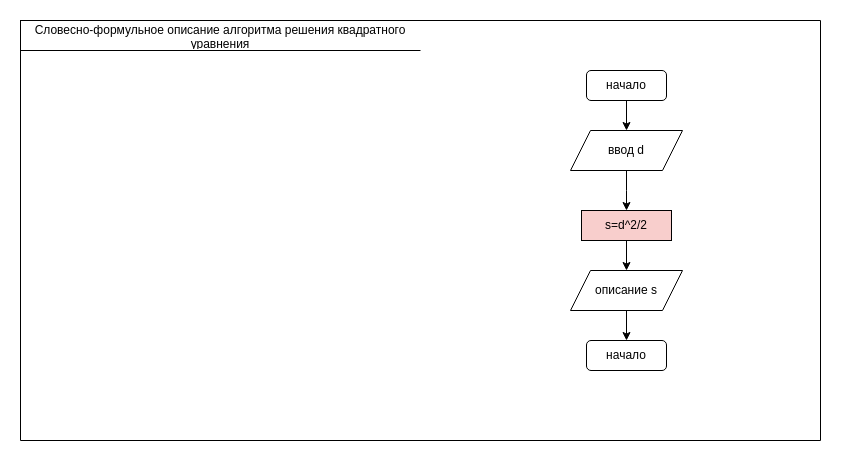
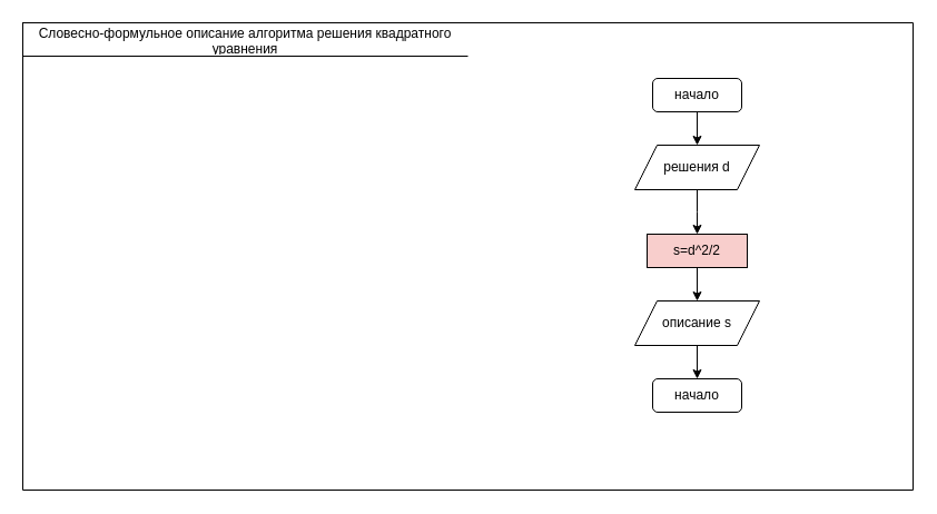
- <mxCell id="10" value="ввод d" style="shape=parallelogram;perimeter=parallelogramPerimeter;whiteSpace=wrap;html=1;fixedSize=1;" vertex="1" parent="1"><mxGeometry x="570" y="130" width="112" height="40" as="geometry" /></mxCell>
+ <mxCell id="10" value="решения d" style="shape=parallelogram;perimeter=parallelogramPerimeter;whiteSpace=wrap;html=1;fixedSize=1;" vertex="1" parent="1"><mxGeometry x="570" y="130" width="112" height="40" as="geometry" /></mxCell>
